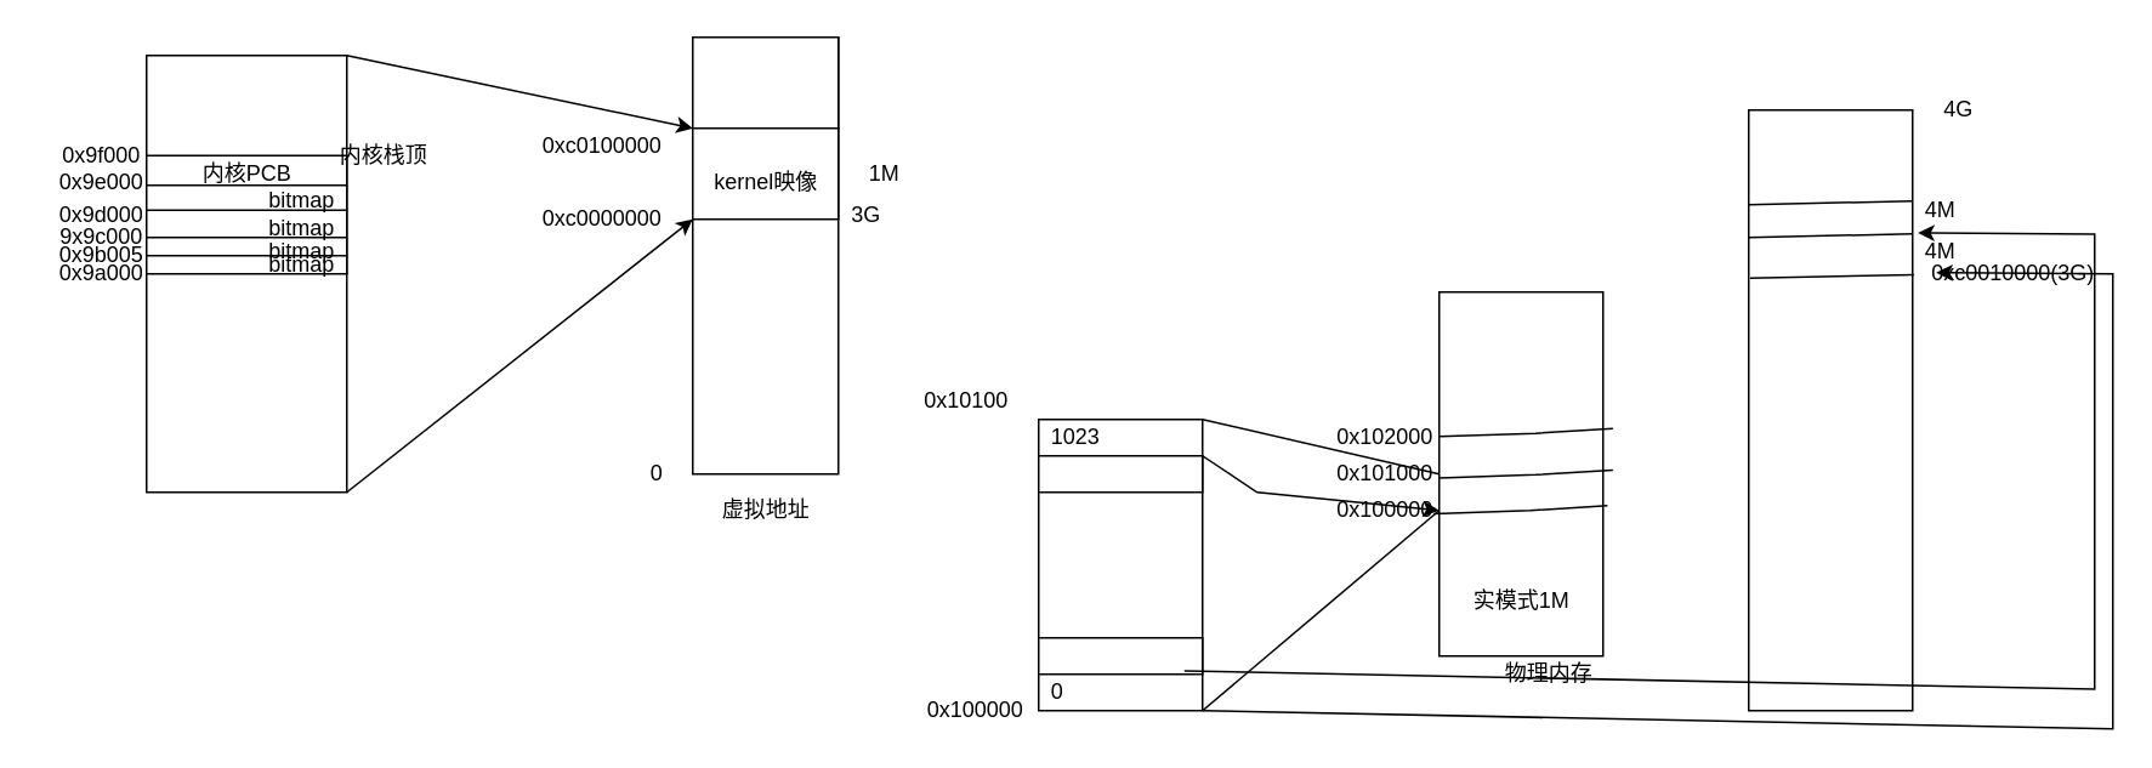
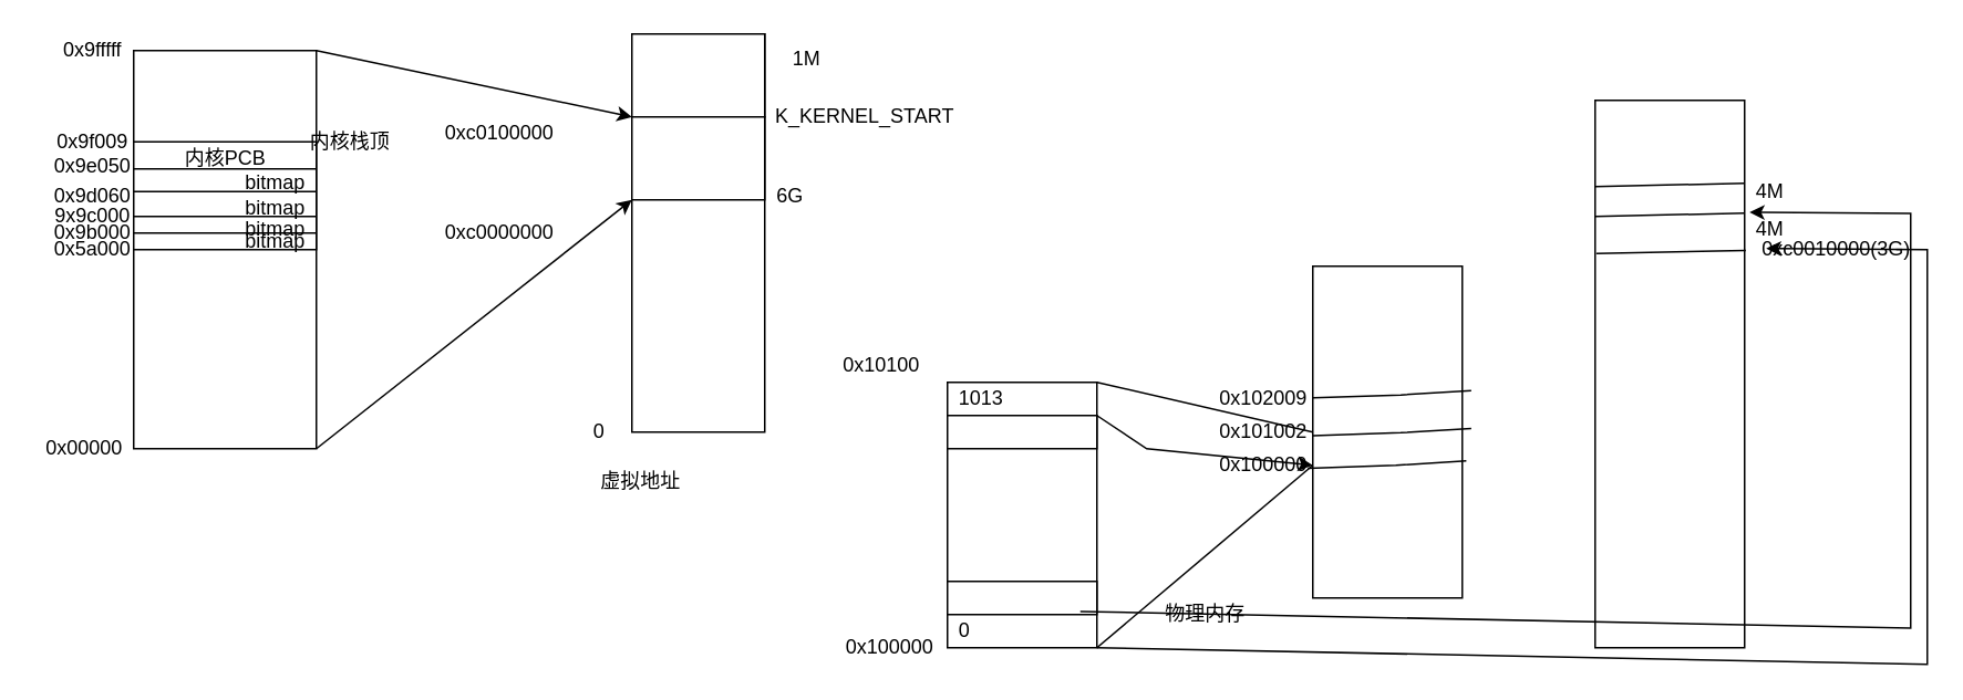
+ <mxCell id="14" value="0x9fffff" style="text;html=1;align=center;verticalAlign=middle;resizable=0;points=[];autosize=1;strokeColor=none;fillColor=none;" vertex="1" parent="1"><mxGeometry x="30" y="20" width="50" height="20" as="geometry" /></mxCell>
- <mxCell id="39" value="4G" style="text;html=1;align=center;verticalAlign=middle;resizable=0;points=[];autosize=1;strokeColor=none;fillColor=none;" vertex="1" parent="1"><mxGeometry x="1060" y="50" width="30" height="20" as="geometry" /></mxCell>
+ <mxCell id="12" value="K_KERNEL_START" style="text;html=1;align=center;verticalAlign=middle;resizable=0;points=[];autosize=1;strokeColor=none;fillColor=none;" vertex="1" parent="1"><mxGeometry x="460" y="60" width="120" height="20" as="geometry" /></mxCell>
- <mxCell id="11" value="0xc0100000" style="text;html=1;align=center;verticalAlign=middle;resizable=0;points=[];autosize=1;strokeColor=none;fillColor=none;" vertex="1" parent="1"><mxGeometry x="290" y="70" width="80" height="20" as="geometry" /></mxCell>
+ <mxCell id="11" value="0xc0100000" style="text;html=1;align=center;verticalAlign=middle;resizable=0;points=[];autosize=1;strokeColor=none;fillColor=none;" vertex="1" parent="1"><mxGeometry x="260" y="70" width="80" height="20" as="geometry" /></mxCell>
- <mxCell id="19" value="0x9f000" style="text;html=1;align=center;verticalAlign=middle;resizable=0;points=[];autosize=1;strokeColor=none;fillColor=none;" vertex="1" parent="1"><mxGeometry x="25" y="75" width="60" height="20" as="geometry" /></mxCell>
+ <mxCell id="19" value="0x9f009" style="text;html=1;align=center;verticalAlign=middle;resizable=0;points=[];autosize=1;strokeColor=none;fillColor=none;" vertex="1" parent="1"><mxGeometry x="25" y="75" width="60" height="20" as="geometry" /></mxCell>
- <mxCell id="4" value="1M" style="text;html=1;align=center;verticalAlign=middle;resizable=0;points=[];autosize=1;strokeColor=none;fillColor=none;" vertex="1" parent="1"><mxGeometry x="470" y="85" width="30" height="20" as="geometry" /></mxCell>
+ <mxCell id="4" value="1M" style="text;html=1;align=center;verticalAlign=middle;resizable=0;points=[];autosize=1;strokeColor=none;fillColor=none;" vertex="1" parent="1"><mxGeometry x="470" y="25" width="30" height="20" as="geometry" /></mxCell>
- <mxCell id="28" value="0x9e000" style="text;html=1;align=center;verticalAlign=middle;resizable=0;points=[];autosize=1;strokeColor=none;fillColor=none;" vertex="1" parent="1"><mxGeometry x="25" y="90" width="60" height="20" as="geometry" /></mxCell>
+ <mxCell id="28" value="0x9e050" style="text;html=1;align=center;verticalAlign=middle;resizable=0;points=[];autosize=1;strokeColor=none;fillColor=none;" vertex="1" parent="1"><mxGeometry x="25" y="90" width="60" height="20" as="geometry" /></mxCell>
- <mxCell id="10" value="kernel映像" style="text;html=1;align=center;verticalAlign=middle;resizable=0;points=[];autosize=1;strokeColor=none;fillColor=none;" vertex="1" parent="1"><mxGeometry x="385" y="90" width="70" height="20" as="geometry" /></mxCell>
- <mxCell id="27" value="0x9d000" style="text;html=1;align=center;verticalAlign=middle;resizable=0;points=[];autosize=1;strokeColor=none;fillColor=none;" vertex="1" parent="1"><mxGeometry x="25" y="107.5" width="60" height="20" as="geometry" /></mxCell>
+ <mxCell id="27" value="0x9d060" style="text;html=1;align=center;verticalAlign=middle;resizable=0;points=[];autosize=1;strokeColor=none;fillColor=none;" vertex="1" parent="1"><mxGeometry x="25" y="107.5" width="60" height="20" as="geometry" /></mxCell>
- <mxCell id="7" value="3G" style="text;html=1;align=center;verticalAlign=middle;resizable=0;points=[];autosize=1;strokeColor=none;fillColor=none;" vertex="1" parent="1"><mxGeometry x="460" y="107.5" width="30" height="20" as="geometry" /></mxCell>
+ <mxCell id="7" value="6G" style="text;html=1;align=center;verticalAlign=middle;resizable=0;points=[];autosize=1;strokeColor=none;fillColor=none;" vertex="1" parent="1"><mxGeometry x="460" y="107.5" width="30" height="20" as="geometry" /></mxCell>
- <mxCell id="5" value="0xc0000000" style="text;html=1;align=center;verticalAlign=middle;resizable=0;points=[];autosize=1;strokeColor=none;fillColor=none;" vertex="1" parent="1"><mxGeometry x="290" y="110" width="80" height="20" as="geometry" /></mxCell>
+ <mxCell id="5" value="0xc0000000" style="text;html=1;align=center;verticalAlign=middle;resizable=0;points=[];autosize=1;strokeColor=none;fillColor=none;" vertex="1" parent="1"><mxGeometry x="260" y="130" width="80" height="20" as="geometry" /></mxCell>
- <mxCell id="25" value="0x9b005" style="text;html=1;align=center;verticalAlign=middle;resizable=0;points=[];autosize=1;strokeColor=none;fillColor=none;" vertex="1" parent="1"><mxGeometry x="25" y="130" width="60" height="20" as="geometry" /></mxCell>
+ <mxCell id="25" value="0x9b000" style="text;html=1;align=center;verticalAlign=middle;resizable=0;points=[];autosize=1;strokeColor=none;fillColor=none;" vertex="1" parent="1"><mxGeometry x="25" y="130" width="60" height="20" as="geometry" /></mxCell>
- <mxCell id="20" value="0x9a000" style="text;html=1;align=center;verticalAlign=middle;resizable=0;points=[];autosize=1;strokeColor=none;fillColor=none;" vertex="1" parent="1"><mxGeometry x="25" y="140" width="60" height="20" as="geometry" /></mxCell>
+ <mxCell id="20" value="0x5a000" style="text;html=1;align=center;verticalAlign=middle;resizable=0;points=[];autosize=1;strokeColor=none;fillColor=none;" vertex="1" parent="1"><mxGeometry x="25" y="140" width="60" height="20" as="geometry" /></mxCell>
- <mxCell id="56" value="1023" style="text;html=1;align=center;verticalAlign=middle;resizable=0;points=[];autosize=1;strokeColor=none;fillColor=none;" vertex="1" parent="1"><mxGeometry x="570" y="230" width="40" height="20" as="geometry" /></mxCell>
+ <mxCell id="56" value="1013" style="text;html=1;align=center;verticalAlign=middle;resizable=0;points=[];autosize=1;strokeColor=none;fillColor=none;" vertex="1" parent="1"><mxGeometry x="570" y="230" width="40" height="20" as="geometry" /></mxCell>
- <mxCell id="47" value="0x102000" style="text;html=1;align=center;verticalAlign=middle;resizable=0;points=[];autosize=1;strokeColor=none;fillColor=none;" vertex="1" parent="1"><mxGeometry x="725" y="230" width="70" height="20" as="geometry" /></mxCell>
+ <mxCell id="47" value="0x102009" style="text;html=1;align=center;verticalAlign=middle;resizable=0;points=[];autosize=1;strokeColor=none;fillColor=none;" vertex="1" parent="1"><mxGeometry x="725" y="230" width="70" height="20" as="geometry" /></mxCell>
- <mxCell id="44" value="0x101000" style="text;html=1;align=center;verticalAlign=middle;resizable=0;points=[];autosize=1;strokeColor=none;fillColor=none;" vertex="1" parent="1"><mxGeometry x="725" y="250" width="70" height="20" as="geometry" /></mxCell>
+ <mxCell id="44" value="0x101002" style="text;html=1;align=center;verticalAlign=middle;resizable=0;points=[];autosize=1;strokeColor=none;fillColor=none;" vertex="1" parent="1"><mxGeometry x="725" y="250" width="70" height="20" as="geometry" /></mxCell>
+ <mxCell id="15" value="0x00000" style="text;html=1;align=center;verticalAlign=middle;resizable=0;points=[];autosize=1;strokeColor=none;fillColor=none;" vertex="1" parent="1"><mxGeometry y="260" width="60" height="20" as="geometry" x="20" /></mxCell>
- <mxCell id="9" value="虚拟地址" style="text;html=1;align=center;verticalAlign=middle;resizable=0;points=[];autosize=1;strokeColor=none;fillColor=none;" vertex="1" parent="1"><mxGeometry x="390" y="270" width="60" height="20" as="geometry" /></mxCell>
+ <mxCell id="9" value="虚拟地址" style="text;html=1;align=center;verticalAlign=middle;resizable=0;points=[];autosize=1;strokeColor=none;fillColor=none;" vertex="1" parent="1"><mxGeometry x="355" y="280" width="60" height="20" as="geometry" /></mxCell>
- <mxCell id="42" value="实模式1M" style="text;html=1;align=center;verticalAlign=middle;resizable=0;points=[];autosize=1;strokeColor=none;fillColor=none;" vertex="1" parent="1"><mxGeometry x="800" y="320" width="70" height="20" as="geometry" /></mxCell>
- <mxCell id="40" value="物理内存" style="text;html=1;align=center;verticalAlign=middle;resizable=0;points=[];autosize=1;strokeColor=none;fillColor=none;" vertex="1" parent="1"><mxGeometry x="820" y="360" width="60" height="20" as="geometry" /></mxCell>
+ <mxCell id="40" value="物理内存" style="text;html=1;align=center;verticalAlign=middle;resizable=0;points=[];autosize=1;strokeColor=none;fillColor=none;" vertex="1" parent="1"><mxGeometry x="695" y="360" width="60" height="20" as="geometry" /></mxCell>
